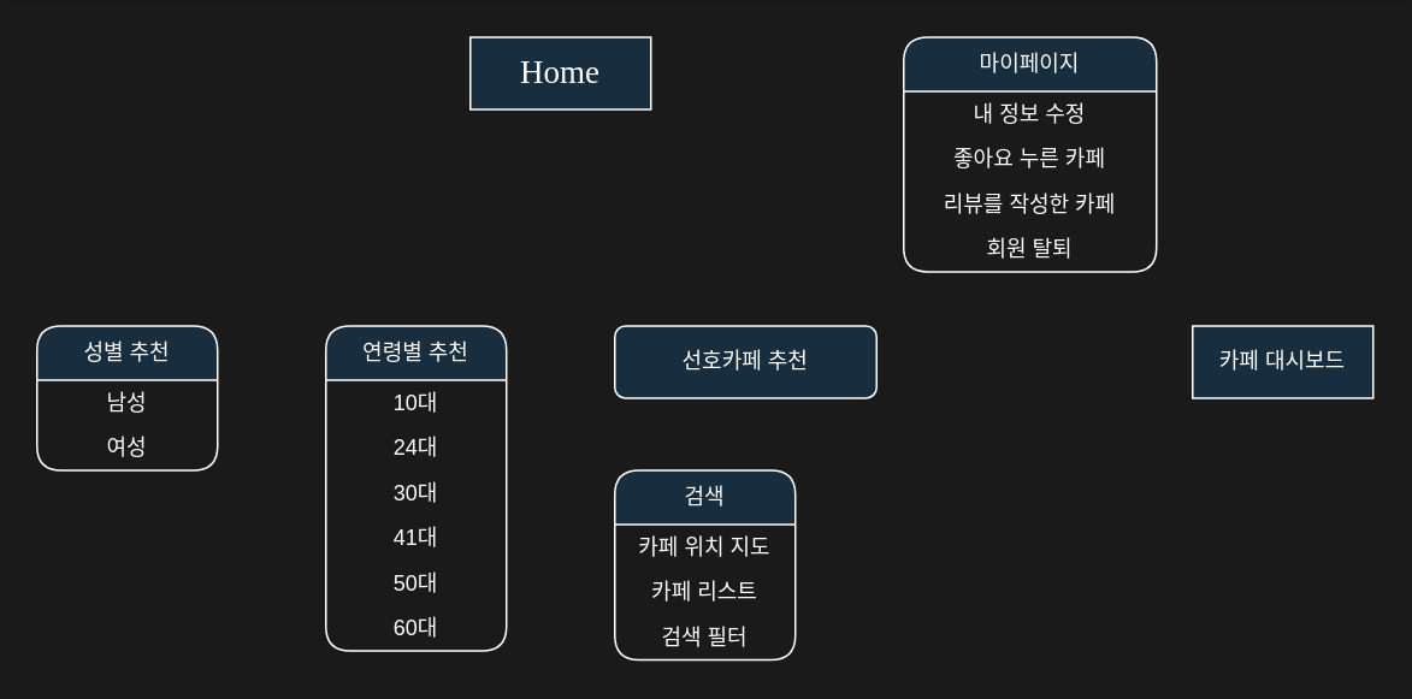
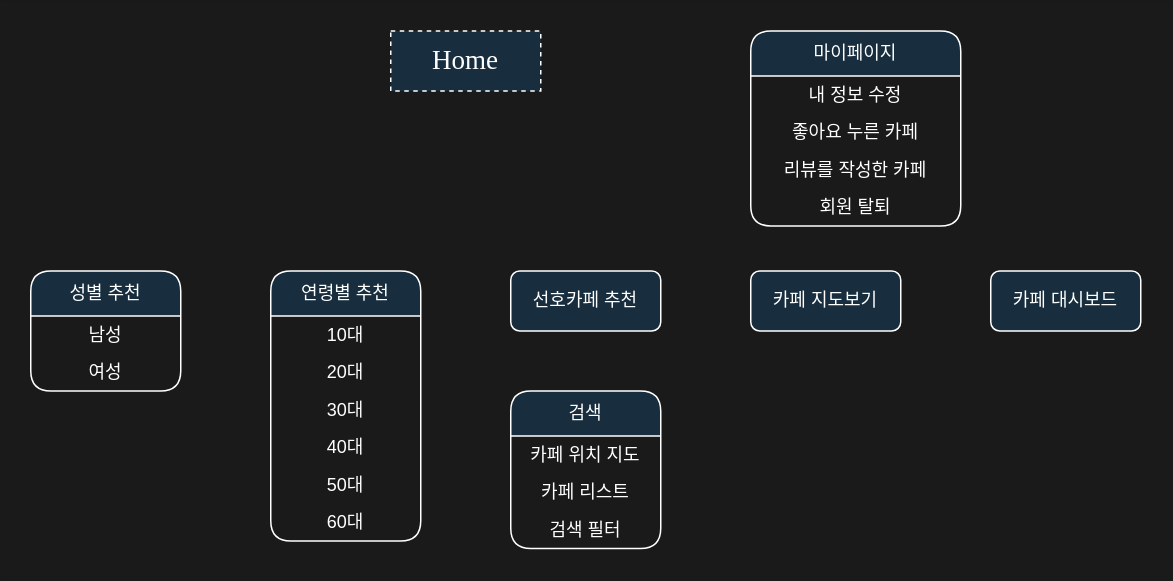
- <mxCell id="2" value="&lt;font style=&quot;font-size: 18px;&quot; face=&quot;Verdana&quot;&gt;Home&lt;/font&gt;" style="rounded=0;whiteSpace=wrap;html=1;labelBackgroundColor=none;fillColor=#182E3E;strokeColor=#FFFFFF;fontColor=#FFFFFF;" vertex="1" parent="1"><mxGeometry x="260" y="20" width="100" height="40" as="geometry" /></mxCell>
+ <mxCell id="2" value="&lt;font style=&quot;font-size: 18px;&quot; face=&quot;Verdana&quot;&gt;Home&lt;/font&gt;" style="rounded=0;whiteSpace=wrap;html=1;labelBackgroundColor=none;fillColor=#182E3E;strokeColor=#FFFFFF;fontColor=#FFFFFF;dashed=1;" vertex="1" parent="1"><mxGeometry x="260" y="20" width="100" height="40" as="geometry" /></mxCell>
- <mxCell id="3" value="선호카페 추천" style="rounded=1;whiteSpace=wrap;html=1;strokeColor=#FFFFFF;fontColor=#FFFFFF;fillColor=#182E3E;" vertex="1" parent="1"><mxGeometry x="340" y="180" width="145" height="40" as="geometry" /></mxCell>
+ <mxCell id="3" value="선호카페 추천" style="rounded=1;whiteSpace=wrap;html=1;strokeColor=#FFFFFF;fontColor=#FFFFFF;fillColor=#182E3E;" vertex="1" parent="1"><mxGeometry x="340" y="180" width="100" height="40" as="geometry" /></mxCell>
+ <mxCell id="4" value="카페 지도보기" style="rounded=1;whiteSpace=wrap;html=1;strokeColor=#FFFFFF;fontColor=#FFFFFF;fillColor=#182E3E;" vertex="1" parent="1"><mxGeometry x="500" y="180" width="100" height="40" as="geometry" /></mxCell>
- <mxCell id="5" value="카페 대시보드" style="whiteSpace=wrap;html=1;strokeColor=#FFFFFF;fontColor=#FFFFFF;fillColor=#182E3E;rounded=0;" vertex="1" parent="1"><mxGeometry x="660" y="180" width="100" height="40" as="geometry" /></mxCell>
+ <mxCell id="5" value="카페 대시보드" style="rounded=1;whiteSpace=wrap;html=1;strokeColor=#FFFFFF;fontColor=#FFFFFF;fillColor=#182E3E;" vertex="1" parent="1"><mxGeometry x="660" y="180" width="100" height="40" as="geometry" /></mxCell>
- <mxCell id="16" value="24대" style="text;strokeColor=none;fillColor=none;align=center;verticalAlign=middle;spacingLeft=4;spacingRight=4;overflow=hidden;points=[[0,0.5],[1,0.5]];portConstraint=eastwest;rotatable=0;whiteSpace=wrap;html=1;fontColor=#FFFFFF;" vertex="1" parent="14"><mxGeometry y="55" width="100" height="25" as="geometry" /></mxCell>
+ <mxCell id="16" value="20대" style="text;strokeColor=none;fillColor=none;align=center;verticalAlign=middle;spacingLeft=4;spacingRight=4;overflow=hidden;points=[[0,0.5],[1,0.5]];portConstraint=eastwest;rotatable=0;whiteSpace=wrap;html=1;fontColor=#FFFFFF;" vertex="1" parent="14"><mxGeometry y="55" width="100" height="25" as="geometry" /></mxCell>
- <mxCell id="18" value="41대" style="text;strokeColor=none;fillColor=none;align=center;verticalAlign=middle;spacingLeft=4;spacingRight=4;overflow=hidden;points=[[0,0.5],[1,0.5]];portConstraint=eastwest;rotatable=0;whiteSpace=wrap;html=1;fontColor=#FFFFFF;" vertex="1" parent="14"><mxGeometry y="105" width="100" height="25" as="geometry" /></mxCell>
+ <mxCell id="18" value="40대" style="text;strokeColor=none;fillColor=none;align=center;verticalAlign=middle;spacingLeft=4;spacingRight=4;overflow=hidden;points=[[0,0.5],[1,0.5]];portConstraint=eastwest;rotatable=0;whiteSpace=wrap;html=1;fontColor=#FFFFFF;" vertex="1" parent="14"><mxGeometry y="105" width="100" height="25" as="geometry" /></mxCell>
